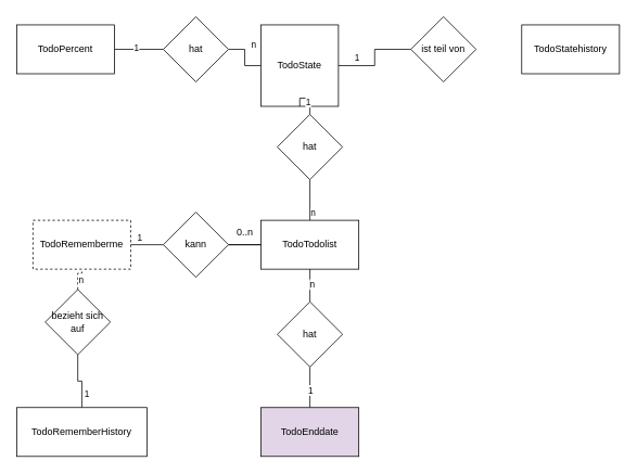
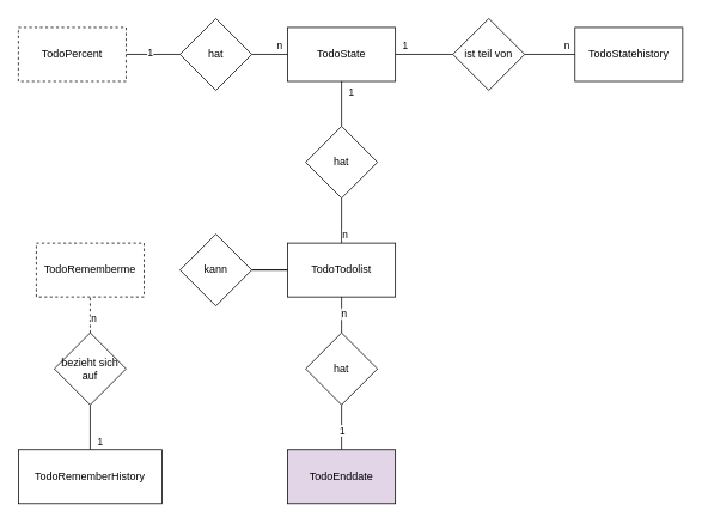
- <mxCell id="12" value="TodoPercent" style="rounded=0;whiteSpace=wrap;html=1;" vertex="1" parent="1"><mxGeometry x="20" width="120" height="60" as="geometry" y="30" /></mxCell>
+ <mxCell id="12" value="TodoPercent" style="rounded=0;whiteSpace=wrap;html=1;dashed=1;" vertex="1" parent="1"><mxGeometry x="20" width="120" height="60" as="geometry" y="30" /></mxCell>
+ <mxCell id="36" value="" style="edgeStyle=orthogonalEdgeStyle;rounded=0;orthogonalLoop=1;jettySize=auto;html=1;endArrow=none;startFill=0;" edge="1" parent="1" source="38" target="16"><mxGeometry relative="1" as="geometry" /></mxCell>
+ <mxCell id="37" value="n" style="edgeLabel;html=1;align=center;verticalAlign=middle;resizable=0;points=[];" vertex="1" connectable="0" parent="36"><mxGeometry x="0.274" y="-2" relative="1" as="geometry"><mxPoint x="10" y="-12" as="offset" /></mxGeometry></mxCell>
- <mxCell id="15" value="TodoState" style="rounded=0;whiteSpace=wrap;html=1;" vertex="1" parent="1"><mxGeometry x="320" y="30" width="95" height="100" as="geometry" /></mxCell>
+ <mxCell id="15" value="TodoState" style="rounded=0;whiteSpace=wrap;html=1;" vertex="1" parent="1"><mxGeometry x="320" width="120" height="60" as="geometry" y="30" /></mxCell>
- <mxCell id="39" value="0..n" style="text;html=1;align=center;verticalAlign=middle;resizable=0;points=[];autosize=1;strokeColor=none;fillColor=none;" vertex="1" parent="1"><mxGeometry x="280" y="270" width="40" height="30" as="geometry" /></mxCell>
- <mxCell id="27" value="" style="edgeStyle=orthogonalEdgeStyle;rounded=0;orthogonalLoop=1;jettySize=auto;html=1;endArrow=none;startFill=0;" edge="1" parent="1" source="29" target="17"><mxGeometry relative="1" as="geometry" /></mxCell>
- <mxCell id="28" value="1" style="edgeLabel;html=1;align=center;verticalAlign=middle;resizable=0;points=[];" vertex="1" connectable="0" parent="27"><mxGeometry x="0.475" relative="1" as="geometry"><mxPoint y="-10" as="offset" /></mxGeometry></mxCell>
- <mxCell id="32" value="bezieht sich auf" style="rhombus;whiteSpace=wrap;html=1;" vertex="1" parent="1"><mxGeometry x="55" y="355" width="80" height="80" as="geometry" /></mxCell>
+ <mxCell id="32" value="bezieht sich auf" style="rhombus;whiteSpace=wrap;html=1;" vertex="1" parent="1"><mxGeometry x="60" y="370" width="80" height="80" as="geometry" /></mxCell>
